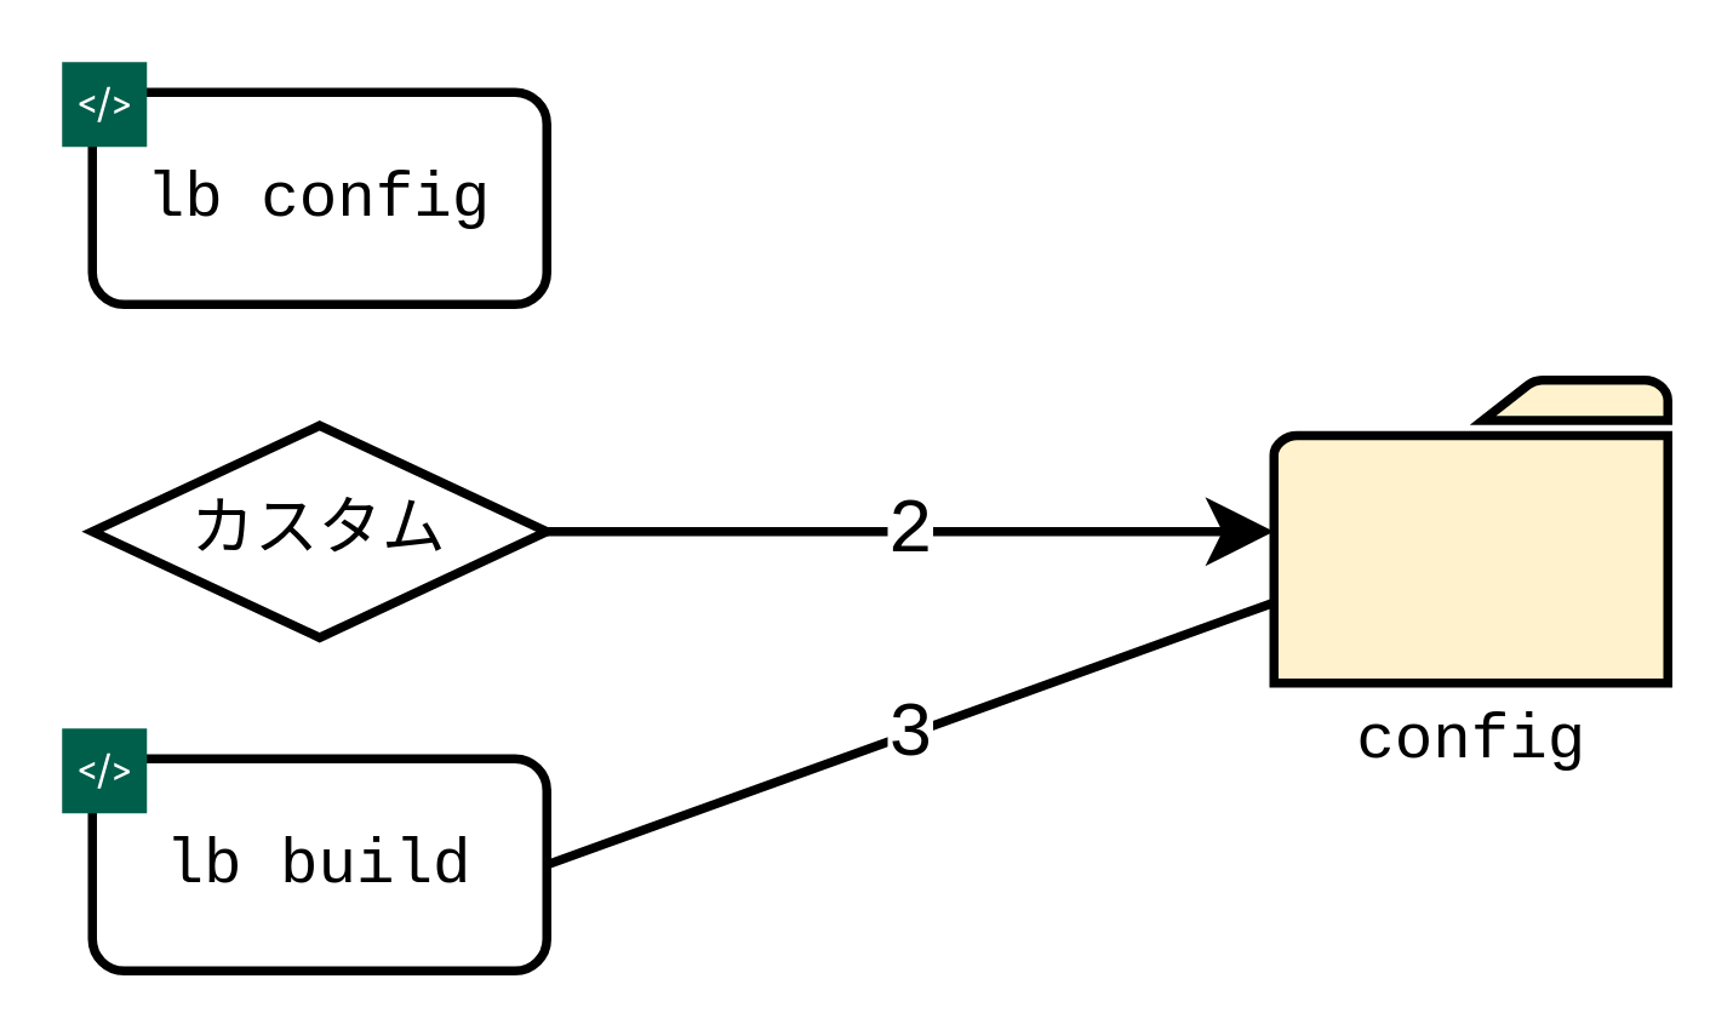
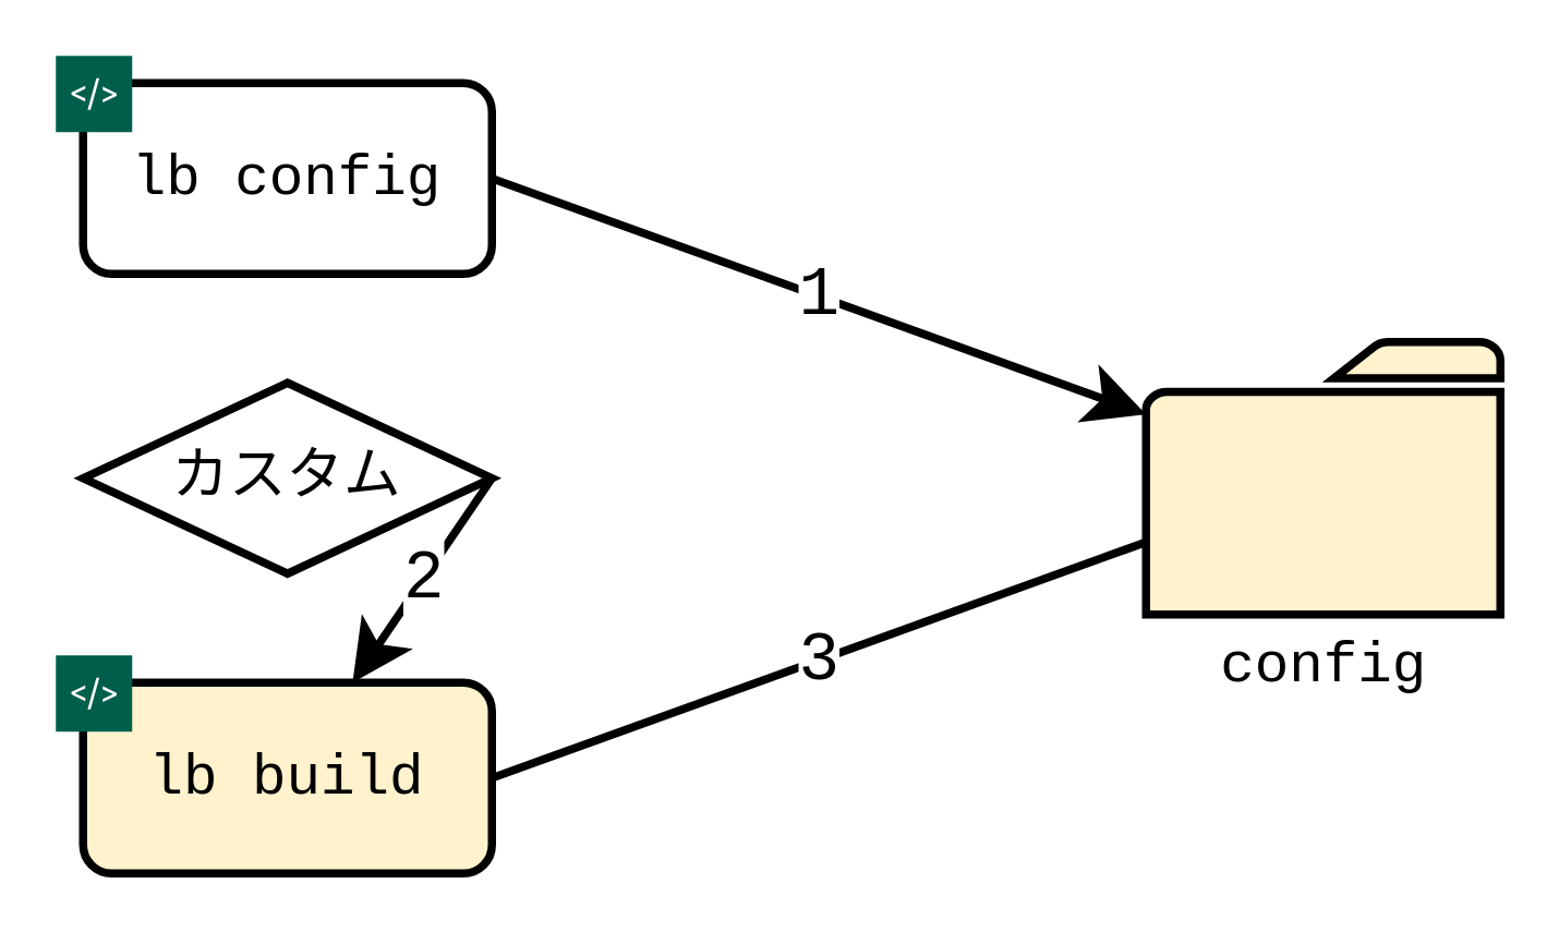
+ <mxCell id="5" value="1" style="endArrow=classic;html=1;fontFamily=Courier New;fontSize=25;fontColor=default;exitX=1;exitY=0.5;exitDx=0;exitDy=0;strokeWidth=3;labelBackgroundColor=default;labelBorderColor=none;fontStyle=0;strokeColor=default;curved=1;endSize=13;" edge="1" parent="1" source="2" target="3"><mxGeometry width="50" height="50" relative="1" as="geometry"><mxPoint x="260" y="550" as="sourcePoint" /><mxPoint x="310" y="500" as="targetPoint" /></mxGeometry></mxCell>
- <mxCell id="7" value="2" style="endArrow=classic;html=1;fontFamily=Courier New;fontSize=25;fontColor=default;exitX=1;exitY=0.5;exitDx=0;exitDy=0;strokeWidth=3;labelBackgroundColor=default;labelBorderColor=none;fontStyle=0;strokeColor=default;curved=1;endSize=13;" edge="1" parent="1" source="6" target="3"><mxGeometry width="50" height="50" relative="1" as="geometry"><mxPoint x="190" y="136.63" as="sourcePoint" /><mxPoint x="340" y="213.374" as="targetPoint" /></mxGeometry></mxCell>
+ <mxCell id="7" value="2" style="endArrow=classic;html=1;fontFamily=Courier New;fontSize=25;fontColor=default;exitX=1;exitY=0.5;exitDx=0;exitDy=0;strokeWidth=3;labelBackgroundColor=default;labelBorderColor=none;fontStyle=0;strokeColor=default;curved=1;endSize=13;" edge="1" parent="1" source="6" target="8"><mxGeometry width="50" height="50" relative="1" as="geometry"><mxPoint x="190" y="136.63" as="sourcePoint" /><mxPoint x="340" y="213.374" as="targetPoint" /></mxGeometry></mxCell>
- <mxCell id="8" value="lb build" style="rounded=1;whiteSpace=wrap;html=1;shadow=0;glass=0;labelBackgroundColor=none;sketch=0;fontFamily=Courier New;fontSize=21;fontColor=default;strokeWidth=3;" vertex="1" parent="1"><mxGeometry x="30" y="250" width="150" height="70" as="geometry" /></mxCell>
+ <mxCell id="8" value="lb build" style="rounded=1;whiteSpace=wrap;html=1;shadow=0;glass=0;labelBackgroundColor=none;sketch=0;fontFamily=Courier New;fontSize=21;fontColor=default;strokeWidth=3;fillColor=#fff2cc;" vertex="1" parent="1"><mxGeometry x="30" y="250" width="150" height="70" as="geometry" /></mxCell>
